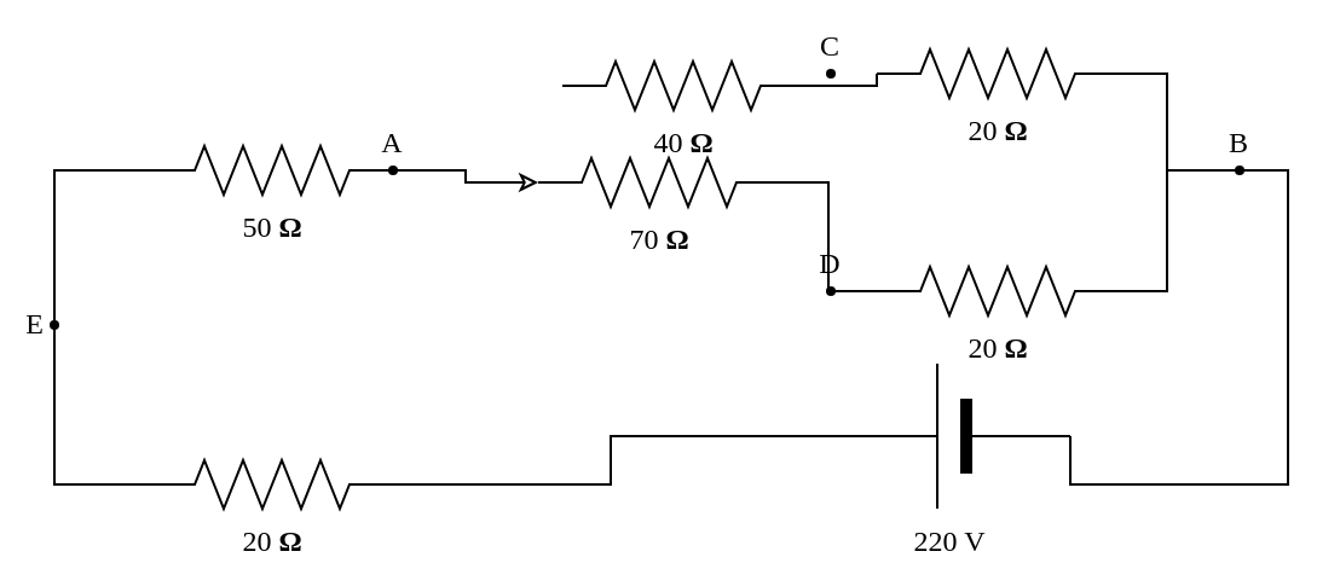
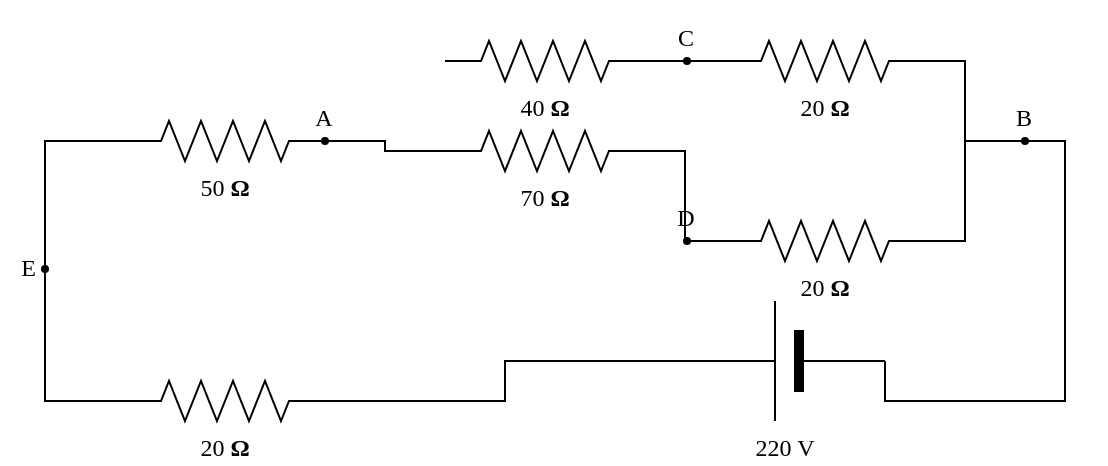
- <mxCell id="3" value="40&amp;nbsp;&lt;b&gt;Ω&lt;/b&gt;" style="verticalLabelPosition=bottom;shadow=0;dashed=0;align=center;fillColor=#ffffff;html=1;verticalAlign=top;strokeWidth=1;shape=mxgraph.electrical.resistors.resistor_2;rounded=1;comic=0;labelBackgroundColor=none;fontFamily=Verdana;fontSize=12;fontColor=#000000;" parent="1" vertex="1"><mxGeometry x="232" y="25" width="100" height="20" as="geometry" /></mxCell>
+ <mxCell id="3" value="40&amp;nbsp;&lt;b&gt;Ω&lt;/b&gt;" style="verticalLabelPosition=bottom;shadow=0;dashed=0;align=center;fillColor=#ffffff;html=1;verticalAlign=top;strokeWidth=1;shape=mxgraph.electrical.resistors.resistor_2;rounded=1;comic=0;labelBackgroundColor=none;fontFamily=Verdana;fontSize=12;fontColor=#000000;" parent="1" vertex="1"><mxGeometry x="222" y="20" width="100" height="20" as="geometry" /></mxCell>
- <mxCell id="10" style="edgeStyle=orthogonalEdgeStyle;rounded=0;html=1;exitX=1;exitY=0.5;exitPerimeter=0;entryX=0;entryY=0.5;entryPerimeter=0;labelBackgroundColor=none;startArrow=none;startFill=0;startSize=5;endArrow=classic;endFill=0;endSize=5;jettySize=auto;orthogonalLoop=1;strokeColor=#000000;strokeWidth=1;fontFamily=Verdana;fontSize=12;fontColor=#000000;" parent="1" source="11" target="7" edge="1"><mxGeometry relative="1" as="geometry" /></mxCell>
+ <mxCell id="10" style="edgeStyle=orthogonalEdgeStyle;rounded=0;html=1;exitX=1;exitY=0.5;exitPerimeter=0;entryX=0;entryY=0.5;entryPerimeter=0;labelBackgroundColor=none;startArrow=none;startFill=0;startSize=5;endArrow=none;endFill=0;endSize=5;jettySize=auto;orthogonalLoop=1;strokeColor=#000000;strokeWidth=1;fontFamily=Verdana;fontSize=12;fontColor=#000000;" parent="1" source="11" target="7" edge="1"><mxGeometry relative="1" as="geometry" /></mxCell>
